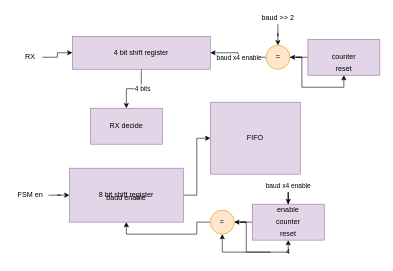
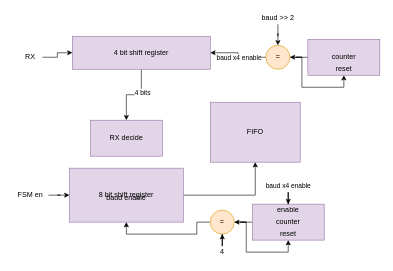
- <mxCell id="7" value="RX decide" style="rounded=0;whiteSpace=wrap;html=1;fillColor=#e1d5e7;strokeColor=#9673a6;" parent="1" vertex="1"><mxGeometry x="150" y="180" width="120" height="60" as="geometry" /></mxCell>
+ <mxCell id="7" value="RX decide" style="rounded=0;whiteSpace=wrap;html=1;fillColor=#e1d5e7;strokeColor=#9673a6;" parent="1" vertex="1"><mxGeometry x="150" y="200" width="120" height="60" as="geometry" /></mxCell>
- <mxCell id="11" value="FIFO" style="rounded=0;whiteSpace=wrap;html=1;fillColor=#e1d5e7;strokeColor=#9673a6;" parent="1" vertex="1"><mxGeometry x="350" y="170" width="150" height="120" as="geometry" /></mxCell>
+ <mxCell id="11" value="FIFO" style="rounded=0;whiteSpace=wrap;html=1;fillColor=#e1d5e7;strokeColor=#9673a6;" parent="1" vertex="1"><mxGeometry x="350" y="170" width="150" height="100" as="geometry" /></mxCell>
- <mxCell id="27" value="4" style="text;html=1;align=center;verticalAlign=middle;whiteSpace=wrap;rounded=0;" parent="1" vertex="1"><mxGeometry x="450" y="410" width="60" height="20" as="geometry" /></mxCell>
+ <mxCell id="27" value="4" style="text;html=1;align=center;verticalAlign=middle;whiteSpace=wrap;rounded=0;" parent="1" vertex="1"><mxGeometry x="340" y="410" width="60" height="20" as="geometry" /></mxCell>
